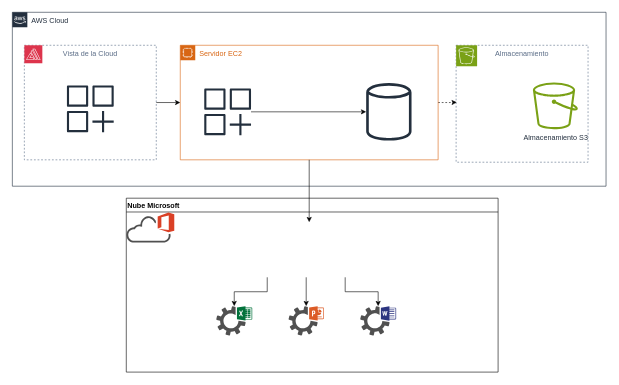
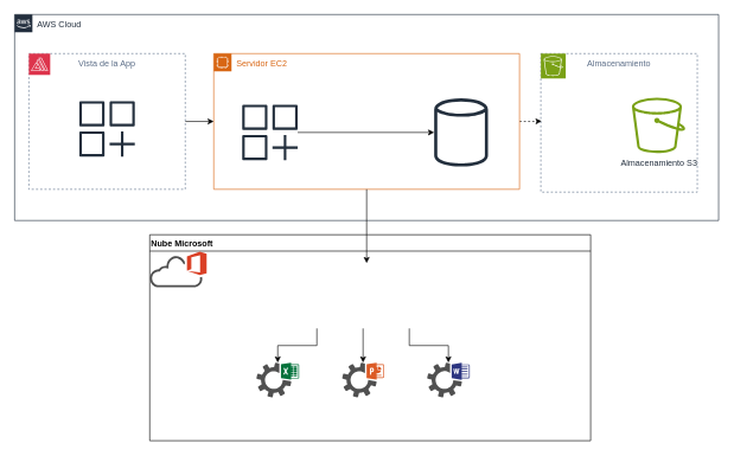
- <mxCell id="12" value="Vista de la Cloud" style="fillColor=none;strokeColor=#5A6C86;dashed=1;verticalAlign=top;fontStyle=0;fontColor=#5A6C86;whiteSpace=wrap;html=1;" parent="2" vertex="1"><mxGeometry x="20" y="55" width="220" height="191" as="geometry" /></mxCell>
+ <mxCell id="12" value="Vista de la App" style="fillColor=none;strokeColor=#5A6C86;dashed=1;verticalAlign=top;fontStyle=0;fontColor=#5A6C86;whiteSpace=wrap;html=1;" parent="2" vertex="1"><mxGeometry x="20" y="55" width="220" height="191" as="geometry" /></mxCell>
